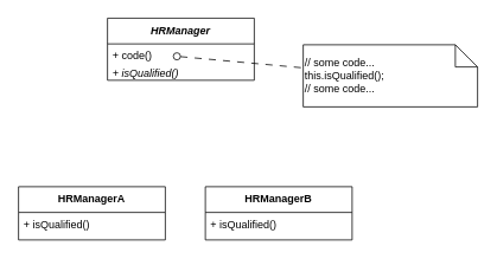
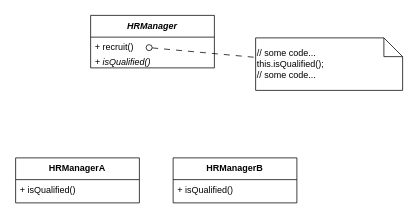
- <mxCell id="3" value="+ code()" style="text;strokeColor=none;fillColor=none;align=left;verticalAlign=top;spacingLeft=4;spacingRight=4;overflow=hidden;rotatable=0;points=[[0,0.5],[1,0.5]];portConstraint=eastwest;" vertex="1" parent="2"><mxGeometry y="29" width="165" height="20" as="geometry" /></mxCell>
+ <mxCell id="3" value="+ recruit()" style="text;strokeColor=none;fillColor=none;align=left;verticalAlign=top;spacingLeft=4;spacingRight=4;overflow=hidden;rotatable=0;points=[[0,0.5],[1,0.5]];portConstraint=eastwest;" vertex="1" parent="2"><mxGeometry y="29" width="165" height="20" as="geometry" /></mxCell>
